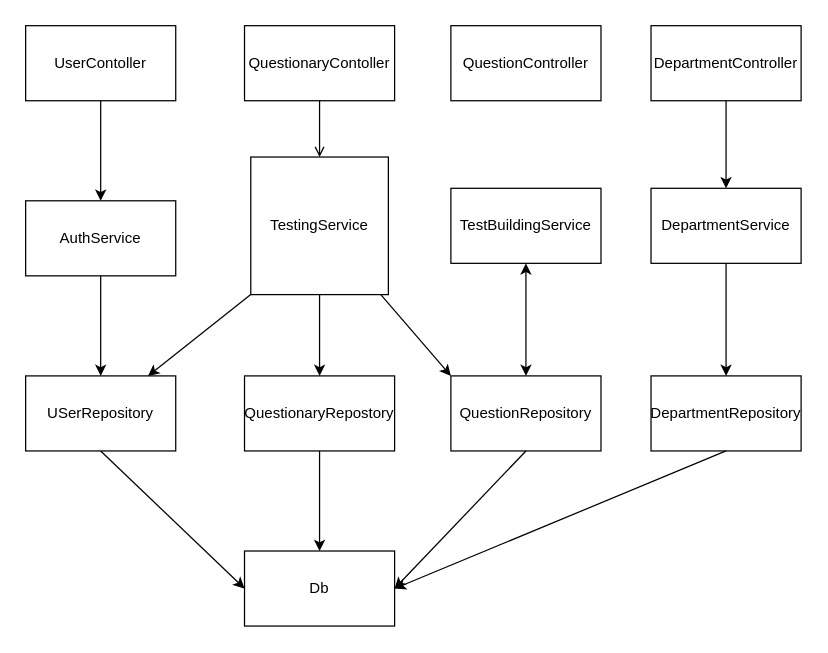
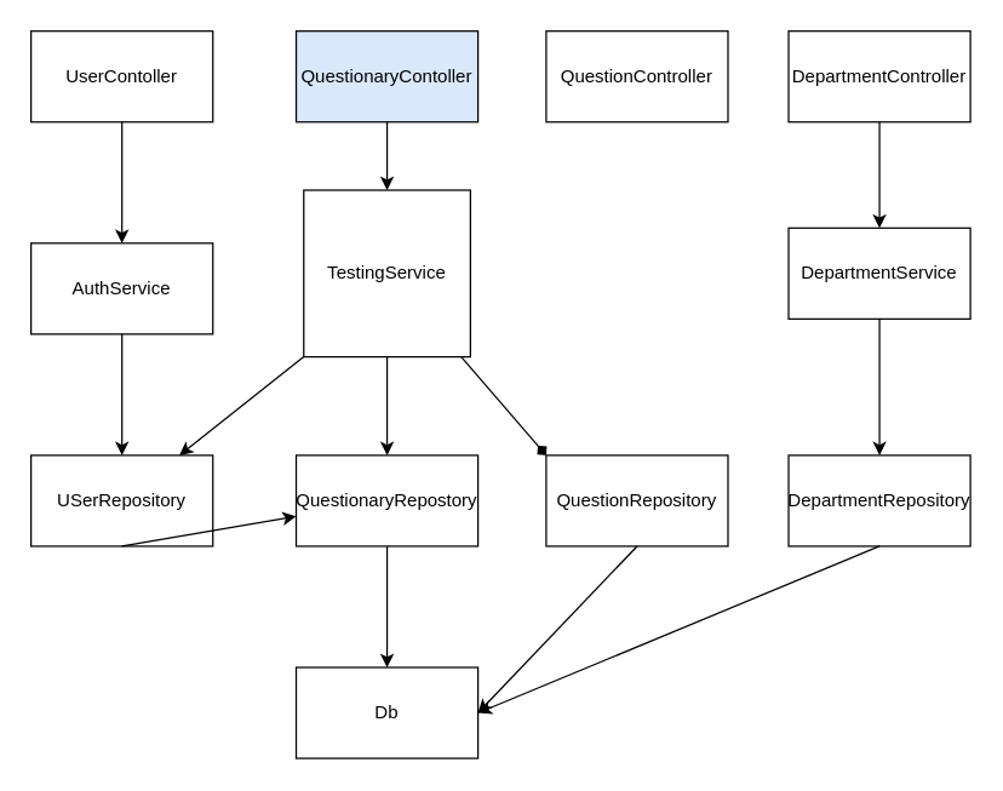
- <mxCell id="3" value="QuestionaryContoller" style="rounded=0;whiteSpace=wrap;html=1;" parent="1" vertex="1"><mxGeometry x="195" y="20" width="120" height="60" as="geometry" /></mxCell>
+ <mxCell id="3" value="QuestionaryContoller" style="rounded=0;whiteSpace=wrap;html=1;fillColor=#dae8fc;" parent="1" vertex="1"><mxGeometry x="195" y="20" width="120" height="60" as="geometry" /></mxCell>
- <mxCell id="6" value="" style="endArrow=open;html=1;rounded=0;entryX=0.5;entryY=0;entryDx=0;entryDy=0;exitX=0.5;exitY=1;exitDx=0;exitDy=0;" parent="1" source="3" target="5" edge="1"><mxGeometry width="50" height="50" relative="1" as="geometry"><mxPoint x="260" y="90" as="sourcePoint" /><mxPoint x="520" y="300" as="targetPoint" /></mxGeometry></mxCell>
+ <mxCell id="6" value="" style="endArrow=classic;html=1;rounded=0;entryX=0.5;entryY=0;entryDx=0;entryDy=0;exitX=0.5;exitY=1;exitDx=0;exitDy=0;" parent="1" source="3" target="5" edge="1"><mxGeometry width="50" height="50" relative="1" as="geometry"><mxPoint x="260" y="90" as="sourcePoint" /><mxPoint x="520" y="300" as="targetPoint" /></mxGeometry></mxCell>
- <mxCell id="8" value="TestBuildingService" style="rounded=0;whiteSpace=wrap;html=1;" parent="1" vertex="1"><mxGeometry x="360" y="150" width="120" height="60" as="geometry" /></mxCell>
- <mxCell id="15" value="" style="endArrow=classic;startArrow=classic;html=1;rounded=0;exitX=0.5;exitY=0;exitDx=0;exitDy=0;" parent="1" source="11" target="8" edge="1"><mxGeometry width="50" height="50" relative="1" as="geometry"><mxPoint x="400" y="270" as="sourcePoint" /><mxPoint x="450" y="220" as="targetPoint" /></mxGeometry></mxCell>
- <mxCell id="16" value="" style="endArrow=classic;html=1;rounded=0;exitX=0.945;exitY=1;exitDx=0;exitDy=0;exitPerimeter=0;entryX=0;entryY=0;entryDx=0;entryDy=0;" parent="1" source="5" target="11" edge="1"><mxGeometry width="50" height="50" relative="1" as="geometry"><mxPoint x="470" y="350" as="sourcePoint" /><mxPoint x="520" y="300" as="targetPoint" /></mxGeometry></mxCell>
+ <mxCell id="16" value="" style="endArrow=diamond;html=1;rounded=0;exitX=0.945;exitY=1;exitDx=0;exitDy=0;exitPerimeter=0;entryX=0;entryY=0;entryDx=0;entryDy=0;" parent="1" source="5" target="11" edge="1"><mxGeometry width="50" height="50" relative="1" as="geometry"><mxPoint x="470" y="350" as="sourcePoint" /><mxPoint x="520" y="300" as="targetPoint" /></mxGeometry></mxCell>
- <mxCell id="21" value="" style="endArrow=classic;html=1;rounded=0;exitX=0.5;exitY=1;exitDx=0;exitDy=0;entryX=0;entryY=0.5;entryDx=0;entryDy=0;" parent="1" source="9" target="18" edge="1"><mxGeometry width="50" height="50" relative="1" as="geometry"><mxPoint x="470" y="350" as="sourcePoint" /><mxPoint x="520" y="300" as="targetPoint" /></mxGeometry></mxCell>
+ <mxCell id="21" value="" style="endArrow=classic;html=1;rounded=0;exitX=0.5;exitY=1;exitDx=0;exitDy=0;" parent="1" source="9" target="10" edge="1"><mxGeometry width="50" height="50" relative="1" as="geometry"><mxPoint x="470" y="350" as="sourcePoint" /><mxPoint x="520" y="300" as="targetPoint" /></mxGeometry></mxCell>
